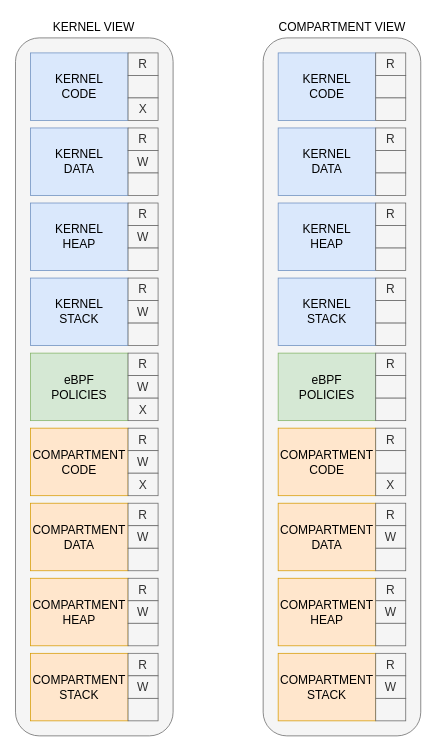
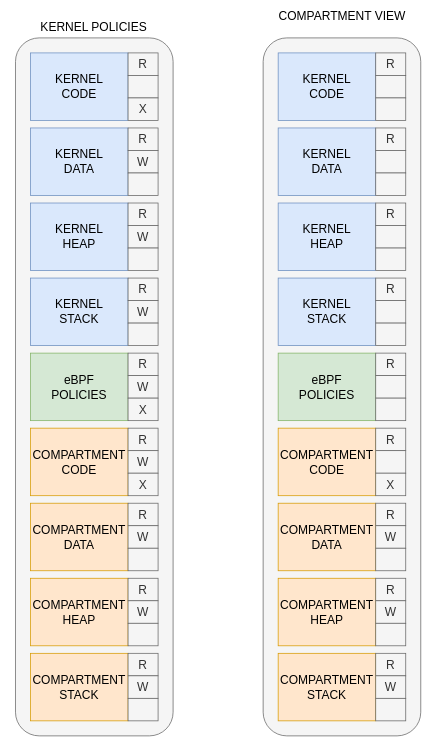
- <mxCell id="76" value="KERNEL VIEW" style="text;html=1;strokeColor=none;fillColor=none;align=center;verticalAlign=middle;whiteSpace=wrap;rounded=0;fontSize=16;" vertex="1" parent="1"><mxGeometry x="37.5" y="20" width="172.5" height="30" as="geometry" /></mxCell>
+ <mxCell id="76" value="KERNEL POLICIES" style="text;html=1;strokeColor=none;fillColor=none;align=center;verticalAlign=middle;whiteSpace=wrap;rounded=0;fontSize=16;" vertex="1" parent="1"><mxGeometry x="37.5" y="20" width="172.5" height="30" as="geometry" /></mxCell>
- <mxCell id="77" value="COMPARTMENT VIEW" style="text;html=1;strokeColor=none;fillColor=none;align=center;verticalAlign=middle;whiteSpace=wrap;rounded=0;fontSize=16;" vertex="1" parent="1"><mxGeometry x="358.75" y="20" width="192.5" height="30" as="geometry" /></mxCell>
+ <mxCell id="77" value="COMPARTMENT VIEW" style="text;html=1;strokeColor=none;fillColor=none;align=center;verticalAlign=middle;whiteSpace=wrap;rounded=0;fontSize=16;" vertex="1" parent="1"><mxGeometry x="358.75" y="5" width="192.5" height="30" as="geometry" /></mxCell>
